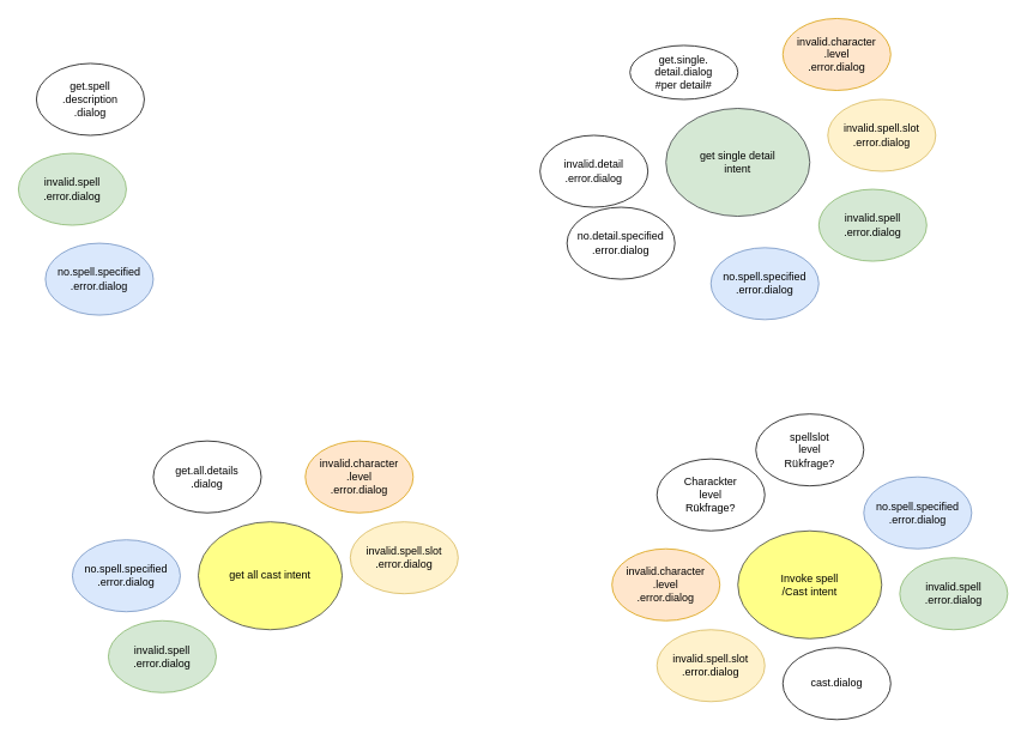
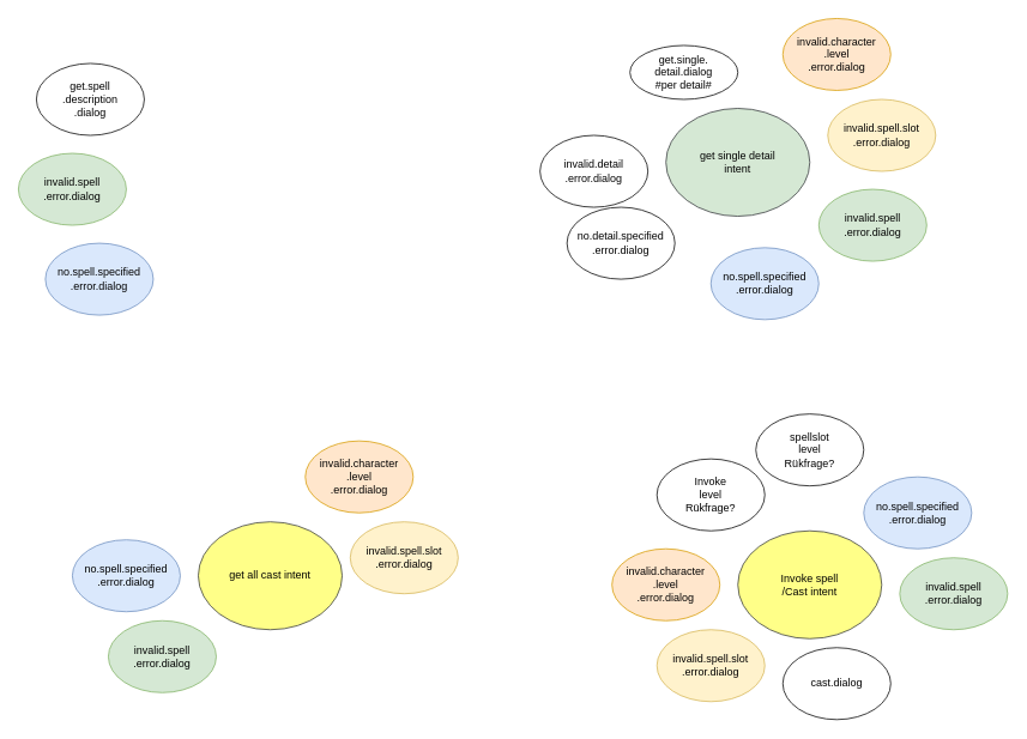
- <mxCell id="19" value="get.all.details&lt;br&gt;.dialog" style="ellipse;whiteSpace=wrap;html=1;fillColor=default;" vertex="1" parent="1"><mxGeometry x="170" y="490" width="120" height="80" as="geometry" /></mxCell>
- <mxCell id="24" value="Charackter&lt;br&gt;level&lt;br&gt;Rükfrage?" style="ellipse;whiteSpace=wrap;html=1;" vertex="1" parent="1"><mxGeometry x="730" y="510" width="120" height="80" as="geometry" /></mxCell>
+ <mxCell id="24" value="Invoke&lt;br&gt;level&lt;br&gt;Rükfrage?" style="ellipse;whiteSpace=wrap;html=1;" vertex="1" parent="1"><mxGeometry x="730" y="510" width="120" height="80" as="geometry" /></mxCell>
